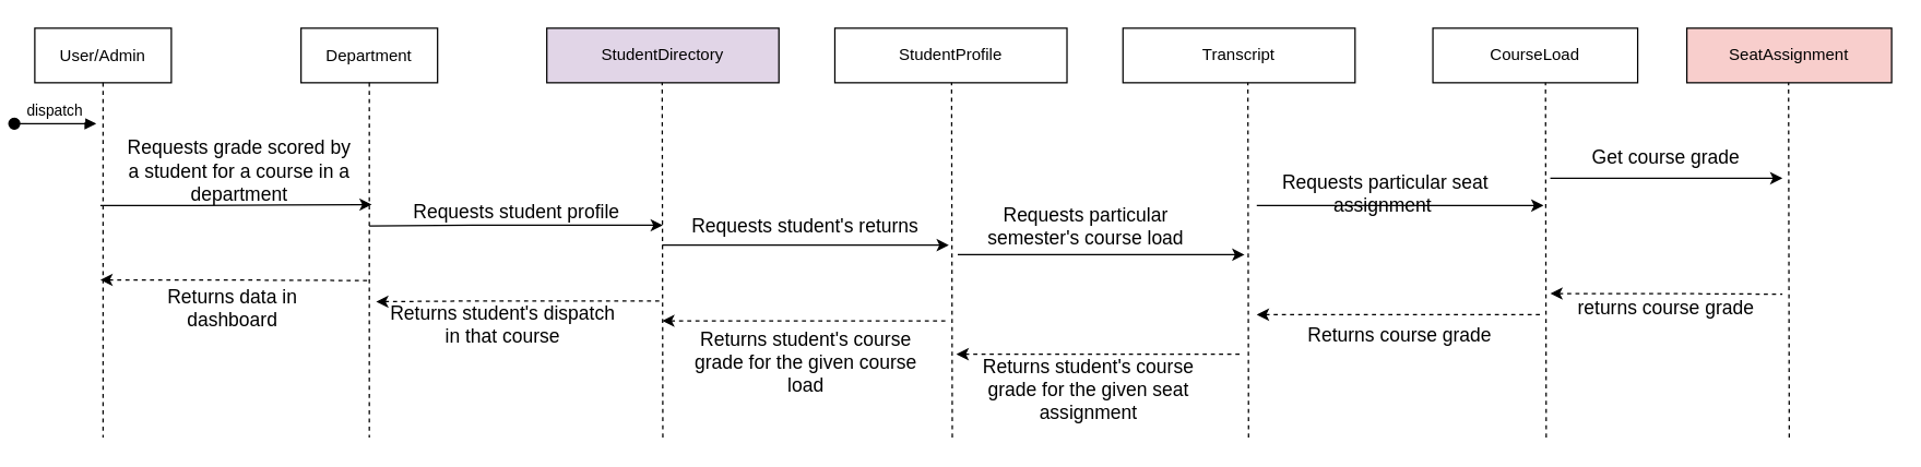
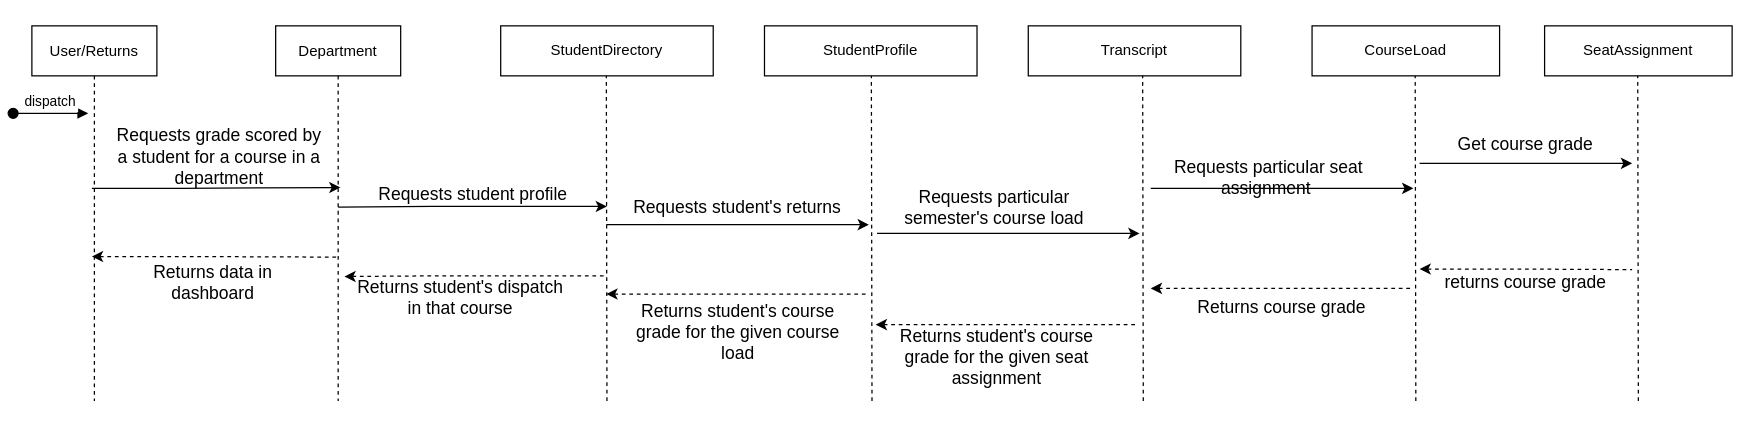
- <mxCell id="2" value="User/Admin" style="shape=umlLifeline;perimeter=lifelinePerimeter;container=1;collapsible=0;recursiveResize=0;rounded=0;shadow=0;strokeWidth=1;" parent="1" vertex="1"><mxGeometry x="20" y="20" width="100" height="300" as="geometry" /></mxCell>
+ <mxCell id="2" value="User/Returns" style="shape=umlLifeline;perimeter=lifelinePerimeter;container=1;collapsible=0;recursiveResize=0;rounded=0;shadow=0;strokeWidth=1;" parent="1" vertex="1"><mxGeometry x="20" y="20" width="100" height="300" as="geometry" /></mxCell>
- <mxCell id="7" value="StudentDirectory" style="rounded=0;whiteSpace=wrap;html=1;fillColor=#e1d5e7;" parent="1" vertex="1"><mxGeometry x="395" y="20" width="170" height="40" as="geometry" /></mxCell>
+ <mxCell id="7" value="StudentDirectory" style="rounded=0;whiteSpace=wrap;html=1;" parent="1" vertex="1"><mxGeometry x="395" y="20" width="170" height="40" as="geometry" /></mxCell>
- <mxCell id="30" value="SeatAssignment" style="rounded=0;whiteSpace=wrap;html=1;fillColor=#f8cecc;" parent="1" vertex="1"><mxGeometry x="1230" y="20" width="150" height="40" as="geometry" /></mxCell>
+ <mxCell id="30" value="SeatAssignment" style="rounded=0;whiteSpace=wrap;html=1;" parent="1" vertex="1"><mxGeometry x="1230" y="20" width="150" height="40" as="geometry" /></mxCell>
